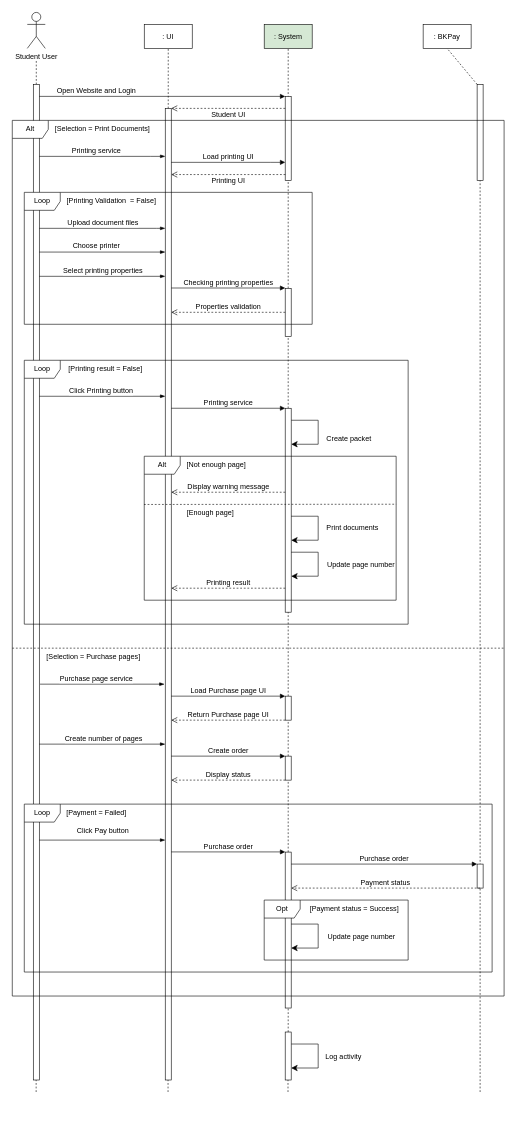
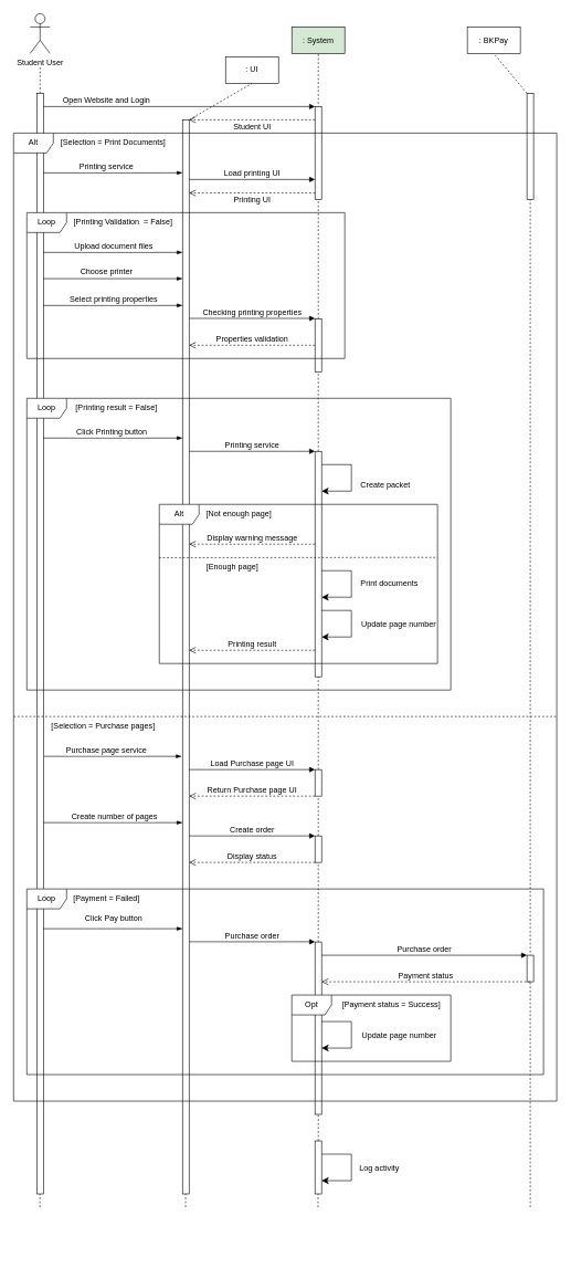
- <mxCell id="9" value=": UI" style="rounded=0;whiteSpace=wrap;html=1;" vertex="1" parent="1"><mxGeometry x="240" y="40" width="80" height="40" as="geometry" /></mxCell>
+ <mxCell id="9" value=": UI" style="rounded=0;whiteSpace=wrap;html=1;" vertex="1" parent="1"><mxGeometry x="340" y="85" width="80" height="40" as="geometry" /></mxCell>
